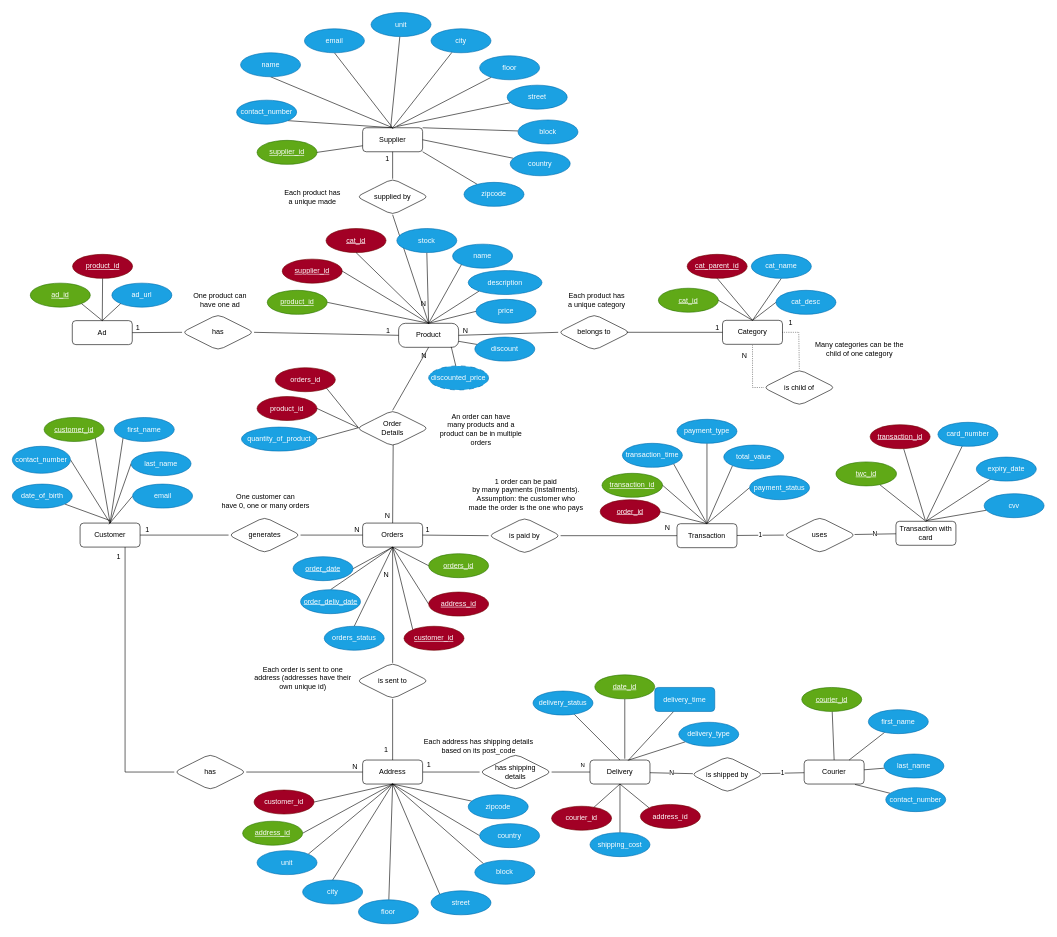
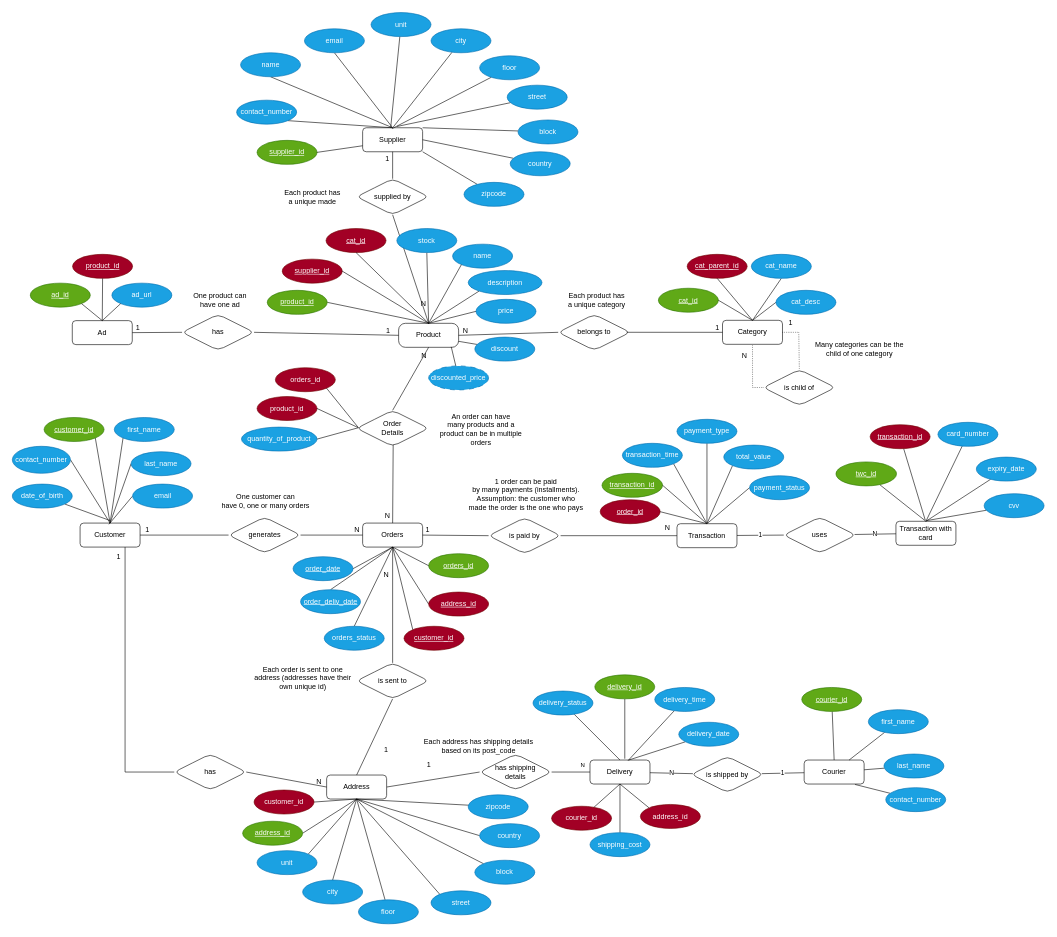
- <mxCell id="178" value="date_id" style="ellipse;whiteSpace=wrap;html=1;align=center;fontStyle=4;rounded=1;fillColor=#60a917;fontColor=#ffffff;strokeColor=#2D7600;" vertex="1" parent="1"><mxGeometry x="991" y="1124" width="100" height="40" as="geometry" /></mxCell>
+ <mxCell id="178" value="delivery_id" style="ellipse;whiteSpace=wrap;html=1;align=center;fontStyle=4;rounded=1;fillColor=#60a917;fontColor=#ffffff;strokeColor=#2D7600;" vertex="1" parent="1"><mxGeometry x="991" y="1124" width="100" height="40" as="geometry" /></mxCell>
- <mxCell id="180" value="delivery_time" style="whiteSpace=wrap;html=1;align=center;fontStyle=0;fillColor=#1ba1e2;fontColor=#ffffff;strokeColor=#006EAF;rounded=1;" vertex="1" parent="1"><mxGeometry x="1091" y="1145" width="100" height="40" as="geometry" /></mxCell>
+ <mxCell id="180" value="delivery_time" style="ellipse;whiteSpace=wrap;html=1;align=center;fontStyle=0;rounded=1;fillColor=#1ba1e2;fontColor=#ffffff;strokeColor=#006EAF;" vertex="1" parent="1"><mxGeometry x="1091" y="1145" width="100" height="40" as="geometry" /></mxCell>
- <mxCell id="184" value="delivery_type" style="ellipse;whiteSpace=wrap;html=1;align=center;fontStyle=0;rounded=1;fillColor=#1ba1e2;fontColor=#ffffff;strokeColor=#006EAF;" vertex="1" parent="1"><mxGeometry x="1131" y="1203" width="100" height="40" as="geometry" /></mxCell>
+ <mxCell id="184" value="delivery_date" style="ellipse;whiteSpace=wrap;html=1;align=center;fontStyle=0;rounded=1;fillColor=#1ba1e2;fontColor=#ffffff;strokeColor=#006EAF;" vertex="1" parent="1"><mxGeometry x="1131" y="1203" width="100" height="40" as="geometry" /></mxCell>
- <mxCell id="139" value="Address" style="whiteSpace=wrap;html=1;align=center;rounded=1;" parent="1" vertex="1"><mxGeometry x="604" y="1266" width="100" height="40" as="geometry" /></mxCell>
+ <mxCell id="139" value="Address" style="whiteSpace=wrap;html=1;align=center;rounded=1;" parent="1" vertex="1"><mxGeometry x="544" y="1291" width="100" height="40" as="geometry" /></mxCell>
